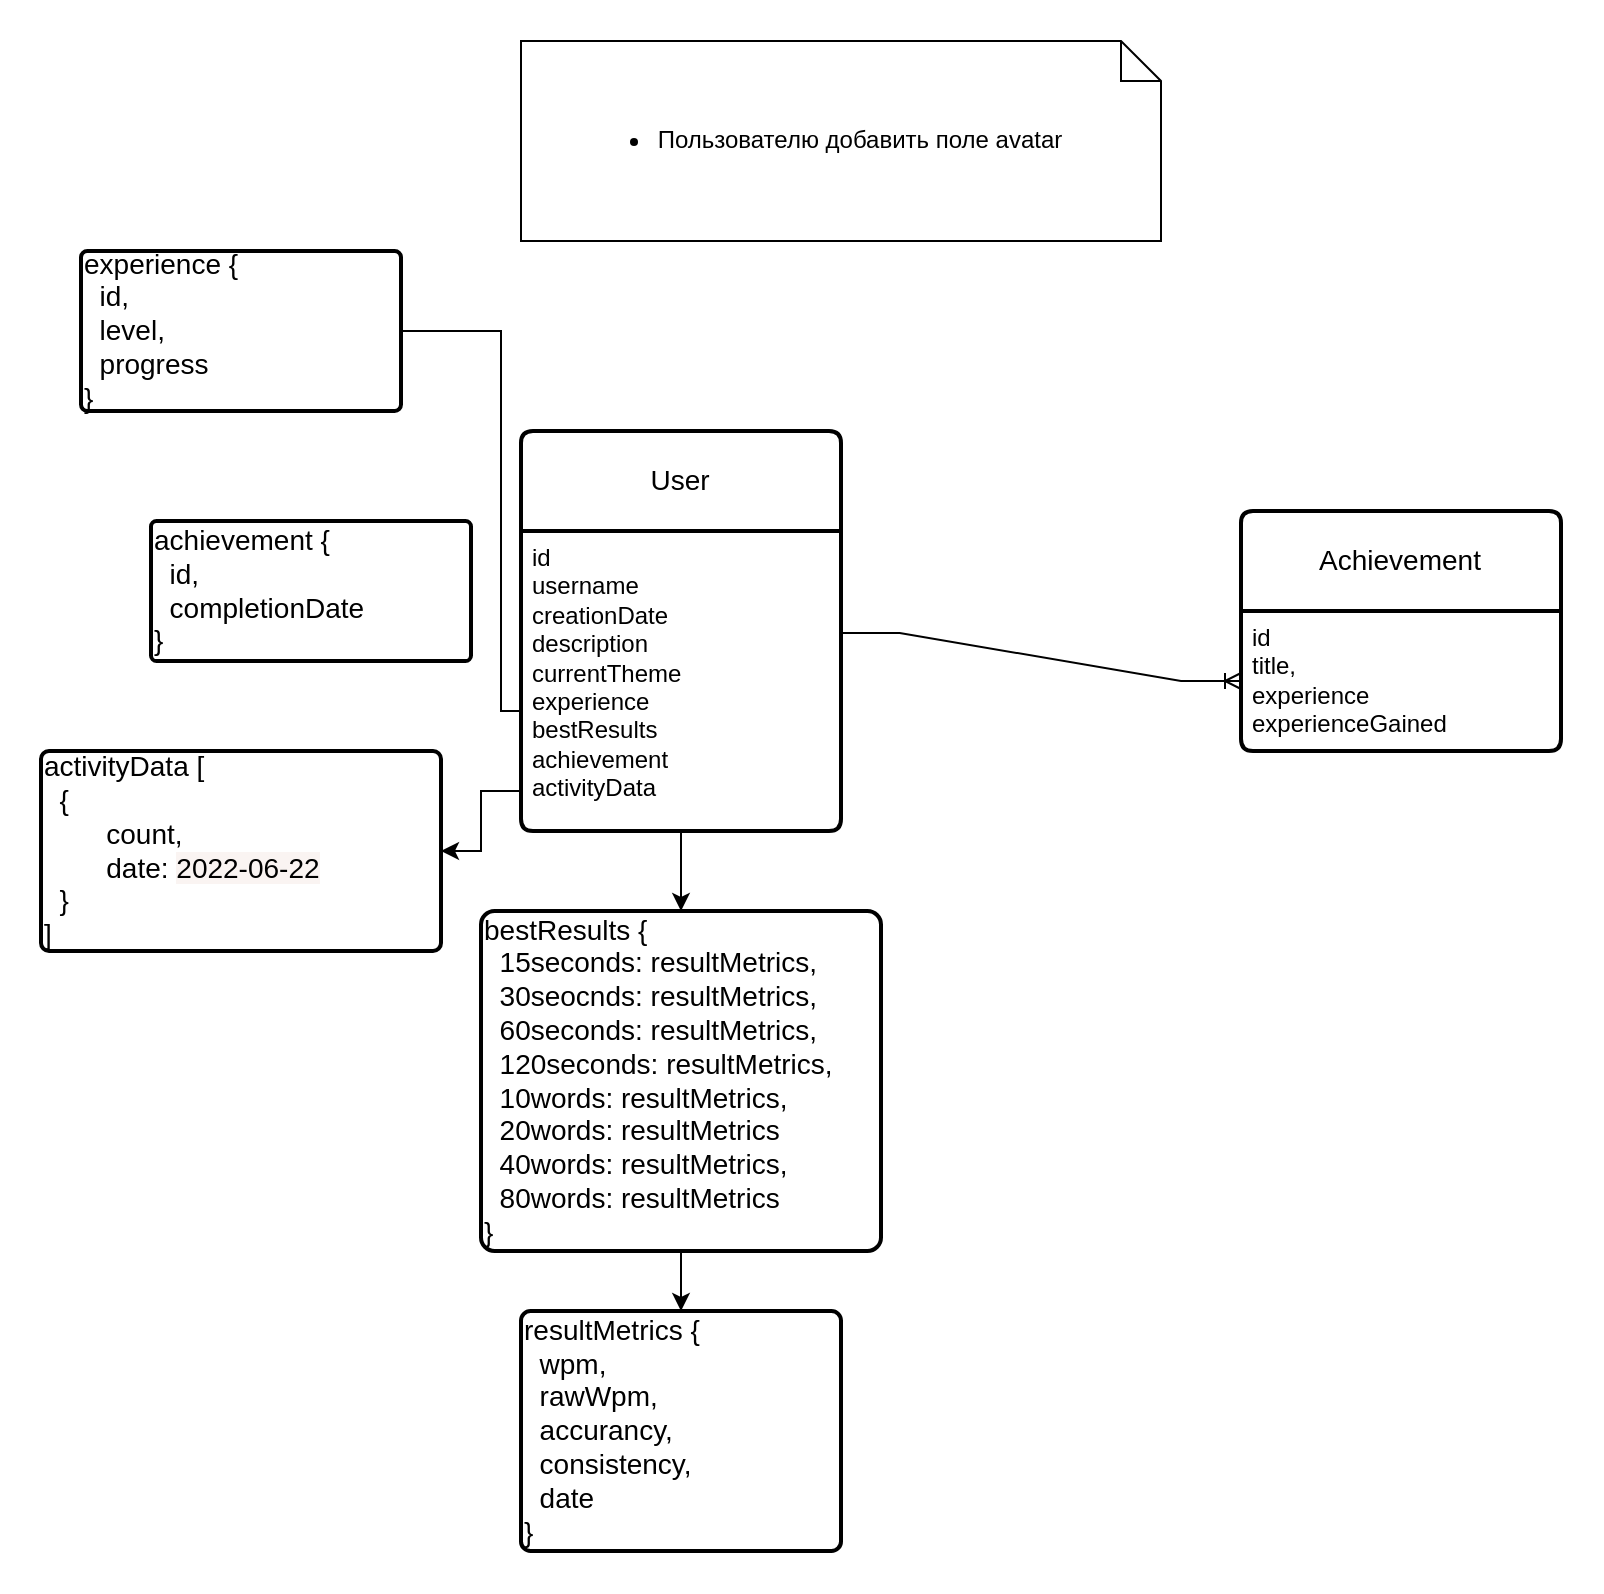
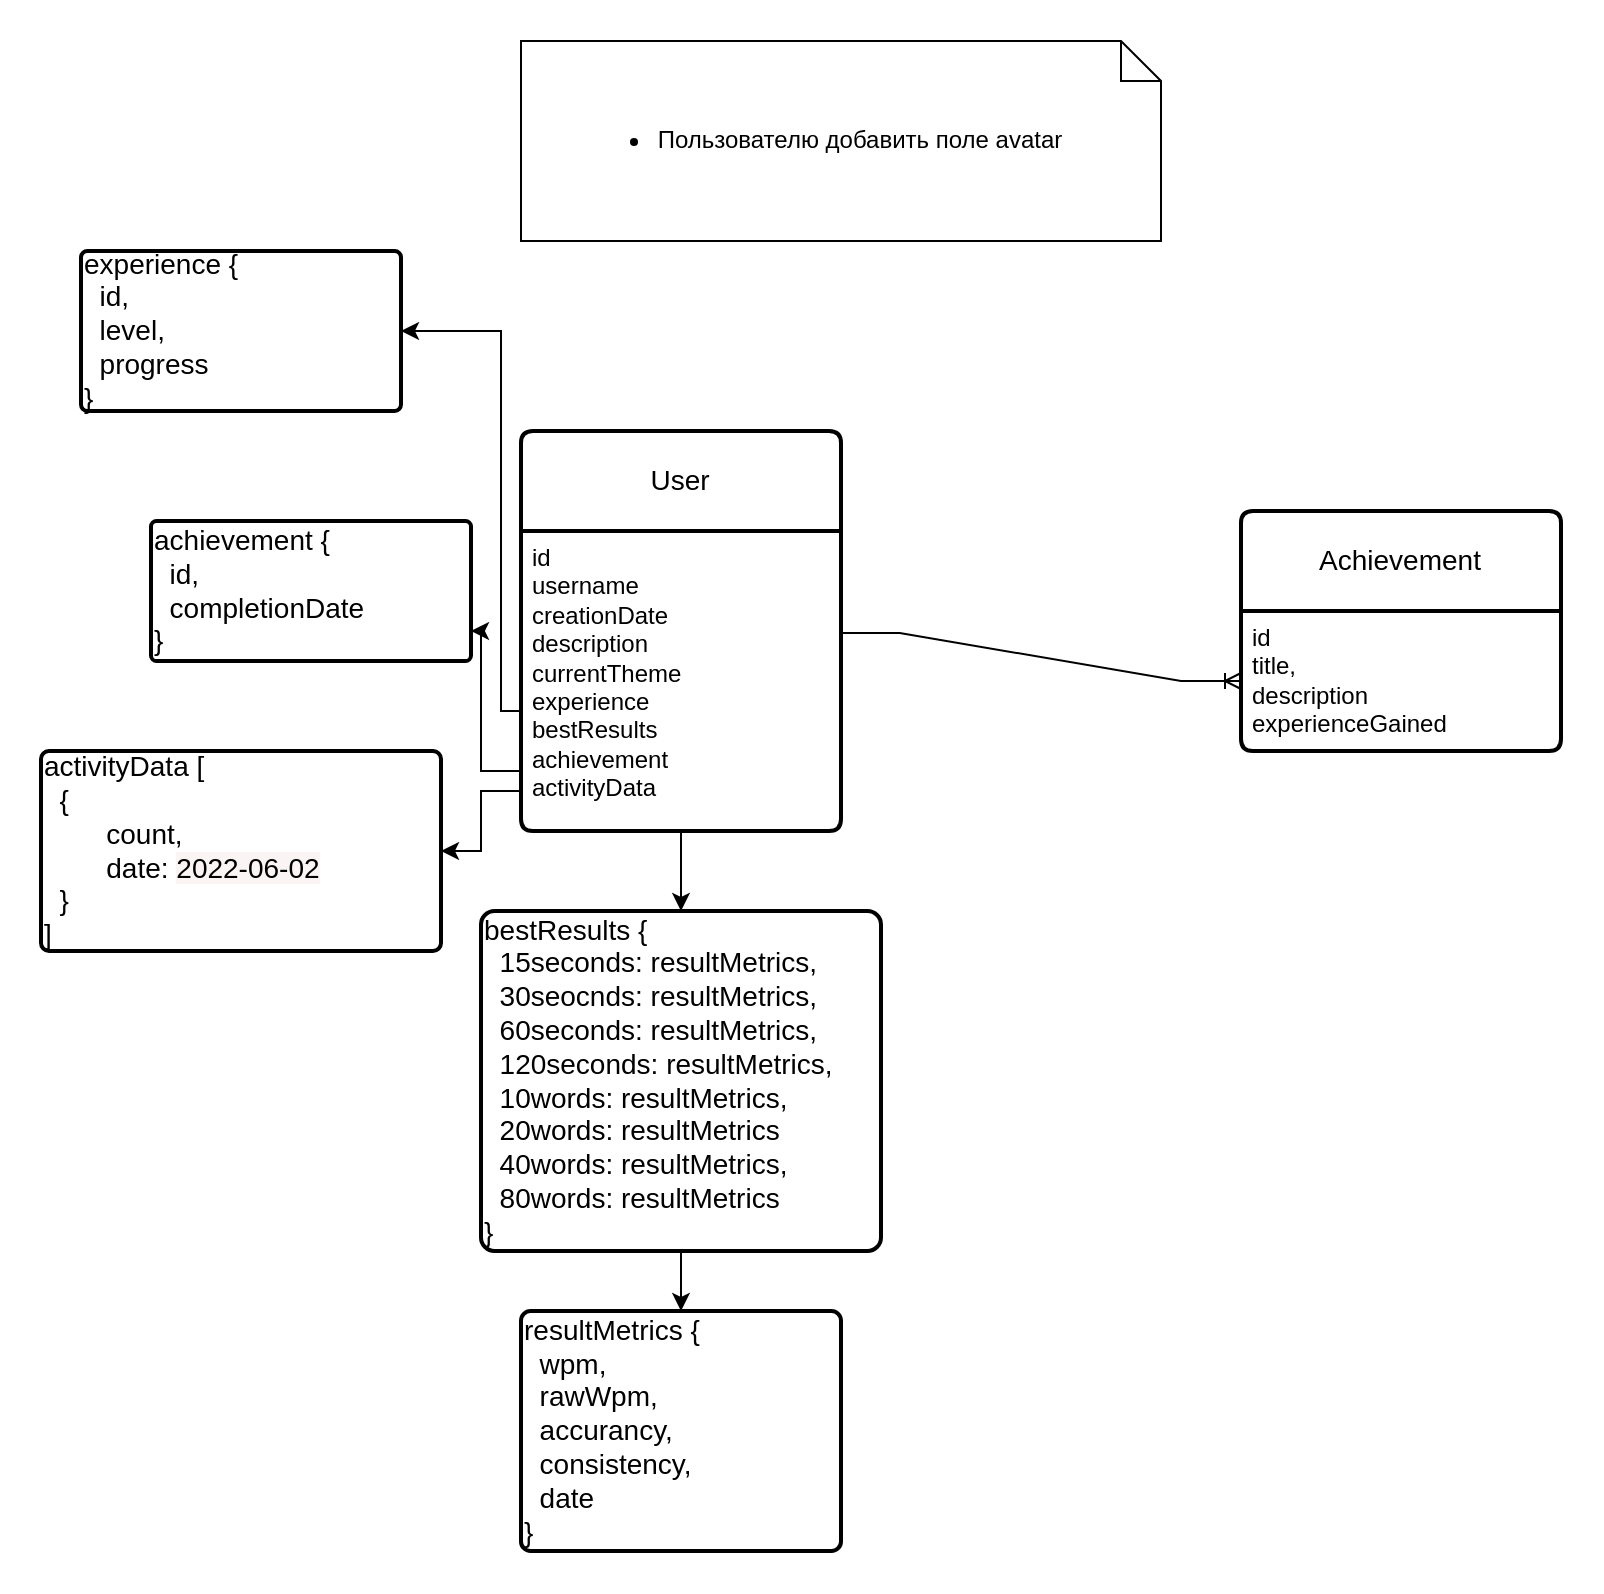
- <mxCell id="2" value="" style="edgeStyle=orthogonalEdgeStyle;rounded=0;orthogonalLoop=1;jettySize=auto;html=1;endArrow=none;" edge="1" parent="1" source="6" target="9"><mxGeometry relative="1" as="geometry"><Array as="points"><mxPoint x="250" y="355" /><mxPoint x="250" y="165" /></Array></mxGeometry></mxCell>
+ <mxCell id="2" value="" style="edgeStyle=orthogonalEdgeStyle;rounded=0;orthogonalLoop=1;jettySize=auto;html=1;" edge="1" parent="1" source="6" target="9"><mxGeometry relative="1" as="geometry"><Array as="points"><mxPoint x="250" y="355" /><mxPoint x="250" y="165" /></Array></mxGeometry></mxCell>
- <mxCell id="17" value="id&lt;div&gt;title,&lt;/div&gt;&lt;div&gt;experience&lt;/div&gt;&lt;div&gt;experienceGained&lt;/div&gt;" style="align=left;strokeColor=none;fillColor=none;spacingLeft=4;spacingRight=4;fontSize=12;verticalAlign=top;resizable=0;rotatable=0;part=1;html=1;whiteSpace=wrap;" vertex="1" parent="16"><mxGeometry y="50" width="160" height="70" as="geometry" /></mxCell>
+ <mxCell id="17" value="id&lt;div&gt;title,&lt;/div&gt;&lt;div&gt;description&lt;/div&gt;&lt;div&gt;experienceGained&lt;/div&gt;" style="align=left;strokeColor=none;fillColor=none;spacingLeft=4;spacingRight=4;fontSize=12;verticalAlign=top;resizable=0;rotatable=0;part=1;html=1;whiteSpace=wrap;" vertex="1" parent="16"><mxGeometry y="50" width="160" height="70" as="geometry" /></mxCell>
+ <mxCell id="4" value="" style="edgeStyle=orthogonalEdgeStyle;rounded=0;orthogonalLoop=1;jettySize=auto;html=1;" edge="1" parent="1" source="6" target="14"><mxGeometry relative="1" as="geometry"><Array as="points"><mxPoint x="240" y="385" /><mxPoint x="240" y="315" /></Array></mxGeometry></mxCell>
- <mxCell id="19" value="activityData [&lt;div&gt;&amp;nbsp; {&lt;/div&gt;&lt;div&gt;&lt;span style=&quot;white-space: pre;&quot;&gt;&#09;&lt;/span&gt;count,&lt;br&gt;&lt;/div&gt;&lt;div&gt;&amp;nbsp; &amp;nbsp; &amp;nbsp; &amp;nbsp; date:&amp;nbsp;&lt;span style=&quot;background-color: rgb(250, 244, 242); white-space: pre;&quot;&gt;&lt;font style=&quot;color: rgb(0, 0, 0);&quot;&gt;2022-06-22&lt;/font&gt;&lt;/span&gt;&lt;/div&gt;&lt;div&gt;&amp;nbsp; }&lt;/div&gt;&lt;div&gt;]&lt;/div&gt;" style="whiteSpace=wrap;html=1;fontSize=14;fontStyle=0;startSize=50;horizontal=1;rounded=1;strokeWidth=2;shadow=0;dashed=0;arcSize=4;align=left;" vertex="1" parent="1"><mxGeometry x="20" y="375" width="200" height="100" as="geometry" /></mxCell>
+ <mxCell id="19" value="activityData [&lt;div&gt;&amp;nbsp; {&lt;/div&gt;&lt;div&gt;&lt;span style=&quot;white-space: pre;&quot;&gt;&#09;&lt;/span&gt;count,&lt;br&gt;&lt;/div&gt;&lt;div&gt;&amp;nbsp; &amp;nbsp; &amp;nbsp; &amp;nbsp; date:&amp;nbsp;&lt;span style=&quot;background-color: rgb(250, 244, 242); white-space: pre;&quot;&gt;&lt;font style=&quot;color: rgb(0, 0, 0);&quot;&gt;2022-06-02&lt;/font&gt;&lt;/span&gt;&lt;/div&gt;&lt;div&gt;&amp;nbsp; }&lt;/div&gt;&lt;div&gt;]&lt;/div&gt;" style="whiteSpace=wrap;html=1;fontSize=14;fontStyle=0;startSize=50;horizontal=1;rounded=1;strokeWidth=2;shadow=0;dashed=0;arcSize=4;align=left;" vertex="1" parent="1"><mxGeometry x="20" y="375" width="200" height="100" as="geometry" /></mxCell>
